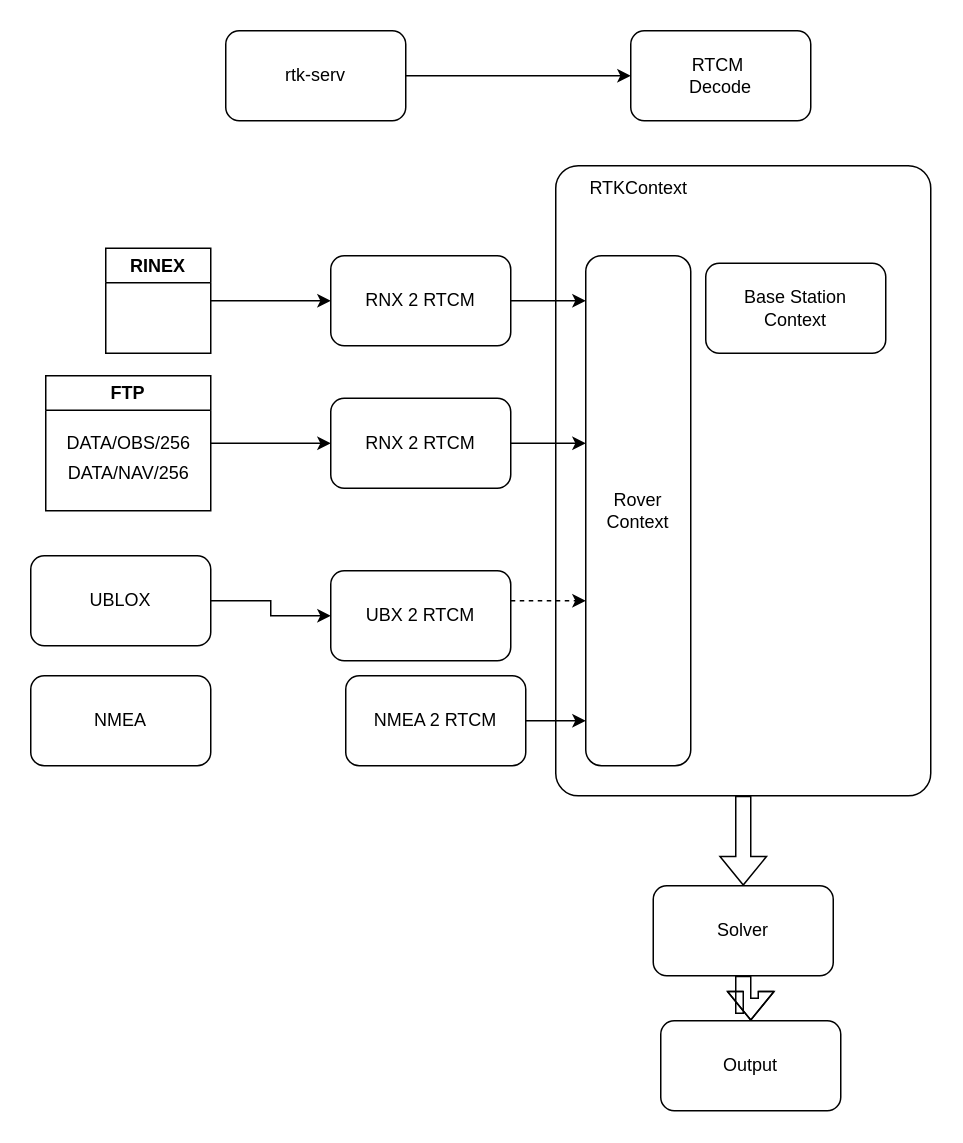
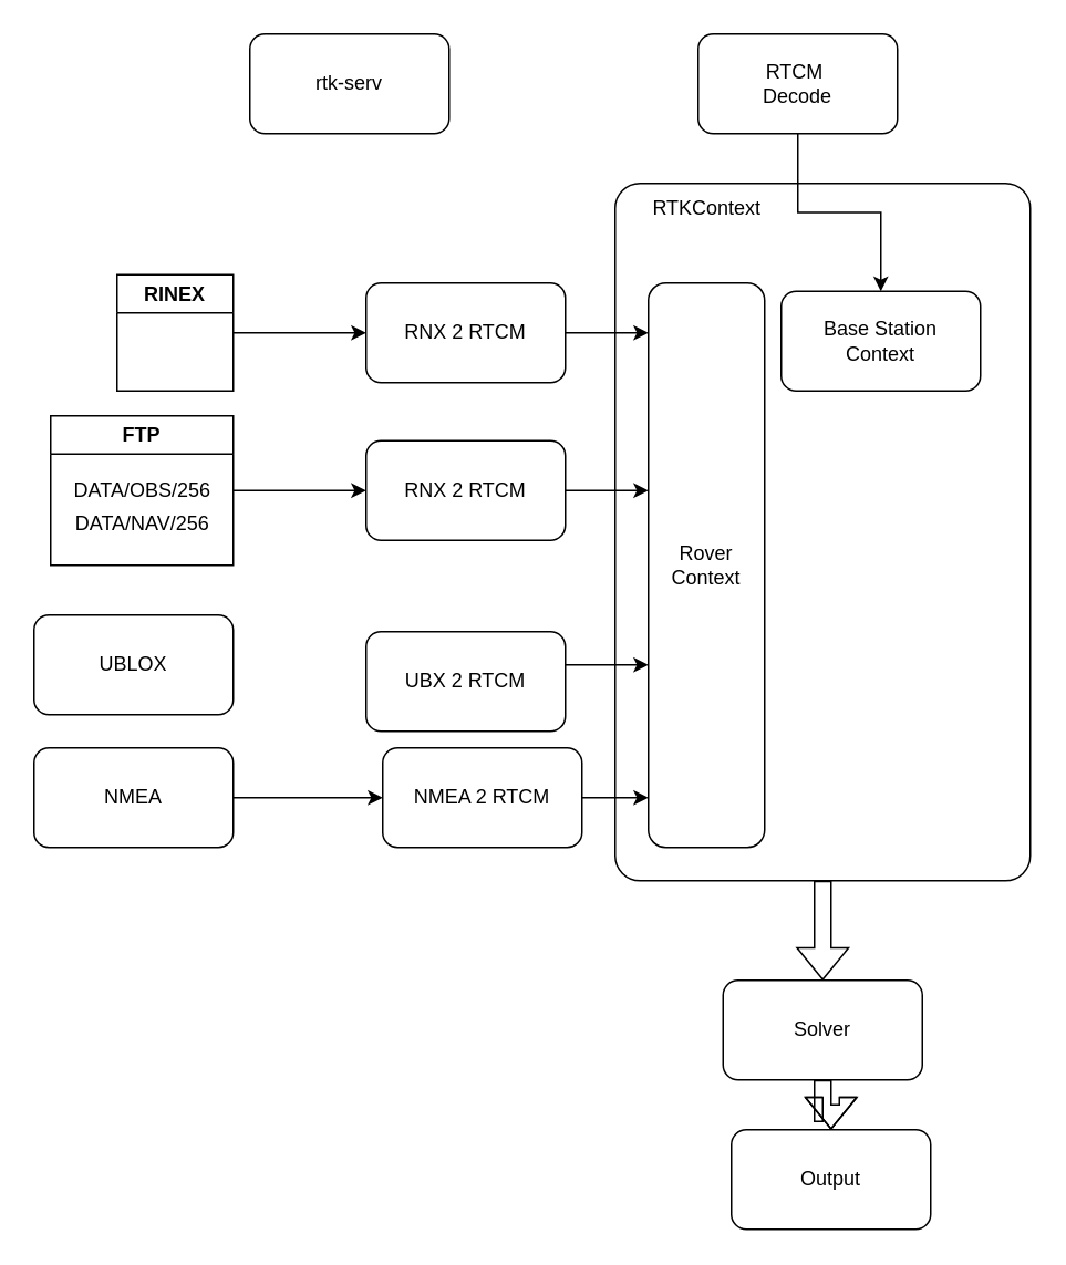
- <mxCell id="4" value="" style="edgeStyle=orthogonalEdgeStyle;rounded=0;orthogonalLoop=1;jettySize=auto;html=1;" edge="1" parent="1" source="5" target="7"><mxGeometry relative="1" as="geometry" /></mxCell>
+ <mxCell id="6" value="" style="edgeStyle=orthogonalEdgeStyle;rounded=0;orthogonalLoop=1;jettySize=auto;html=1;" edge="1" parent="1" source="7" target="8"><mxGeometry relative="1" as="geometry" /></mxCell>
- <mxCell id="23" value="" style="edgeStyle=orthogonalEdgeStyle;rounded=0;orthogonalLoop=1;jettySize=auto;html=1;dashed=1;" edge="1" parent="1" source="24" target="9"><mxGeometry relative="1" as="geometry"><Array as="points"><mxPoint x="365" y="400" /><mxPoint x="365" y="400" /></Array></mxGeometry></mxCell>
+ <mxCell id="23" value="" style="edgeStyle=orthogonalEdgeStyle;rounded=0;orthogonalLoop=1;jettySize=auto;html=1;" edge="1" parent="1" source="24" target="9"><mxGeometry relative="1" as="geometry"><Array as="points"><mxPoint x="365" y="400" /><mxPoint x="365" y="400" /></Array></mxGeometry></mxCell>
- <mxCell id="16" value="" style="edgeStyle=orthogonalEdgeStyle;rounded=0;orthogonalLoop=1;jettySize=auto;html=1;" edge="1" parent="1" source="17" target="24"><mxGeometry relative="1" as="geometry" /></mxCell>
+ <mxCell id="27" value="" style="edgeStyle=orthogonalEdgeStyle;rounded=0;orthogonalLoop=1;jettySize=auto;html=1;" edge="1" parent="1" source="28" target="26"><mxGeometry relative="1" as="geometry" /></mxCell>
